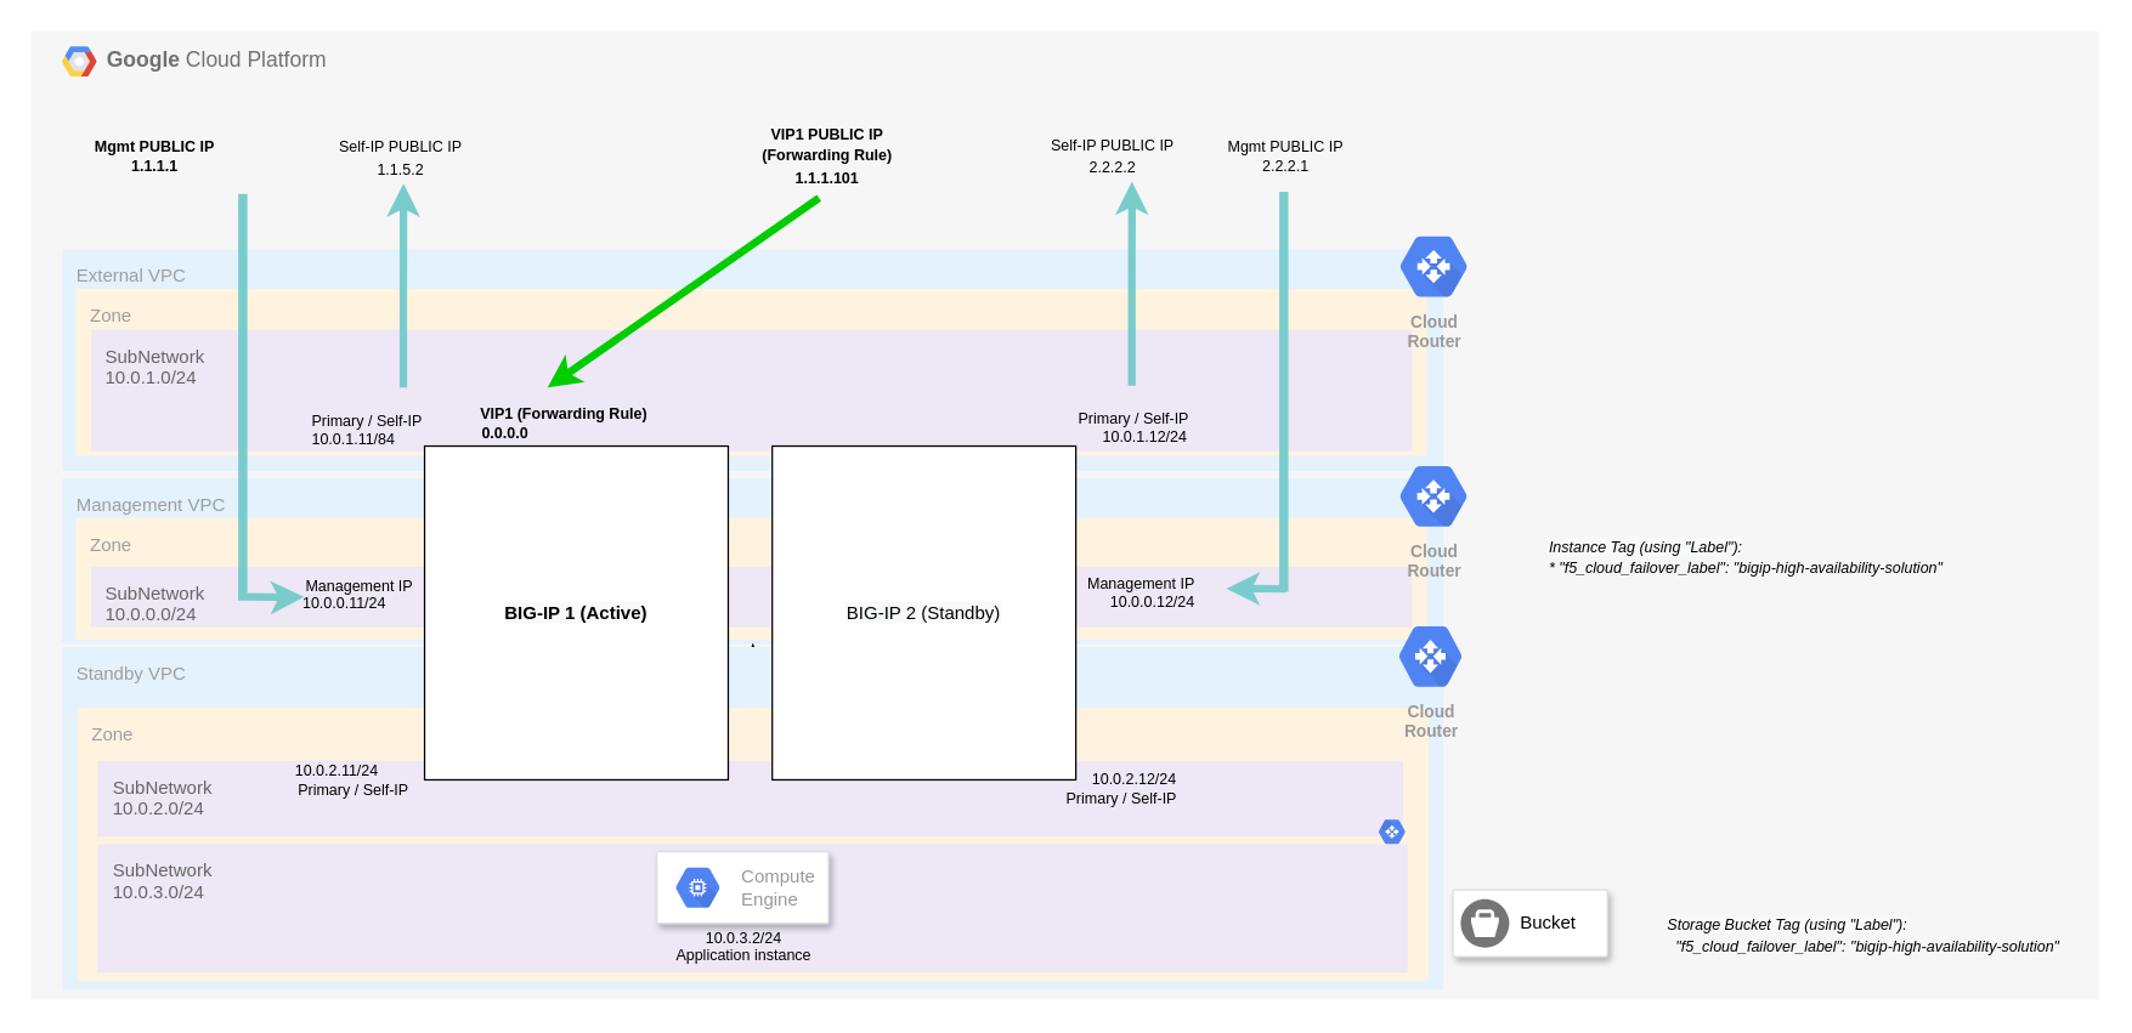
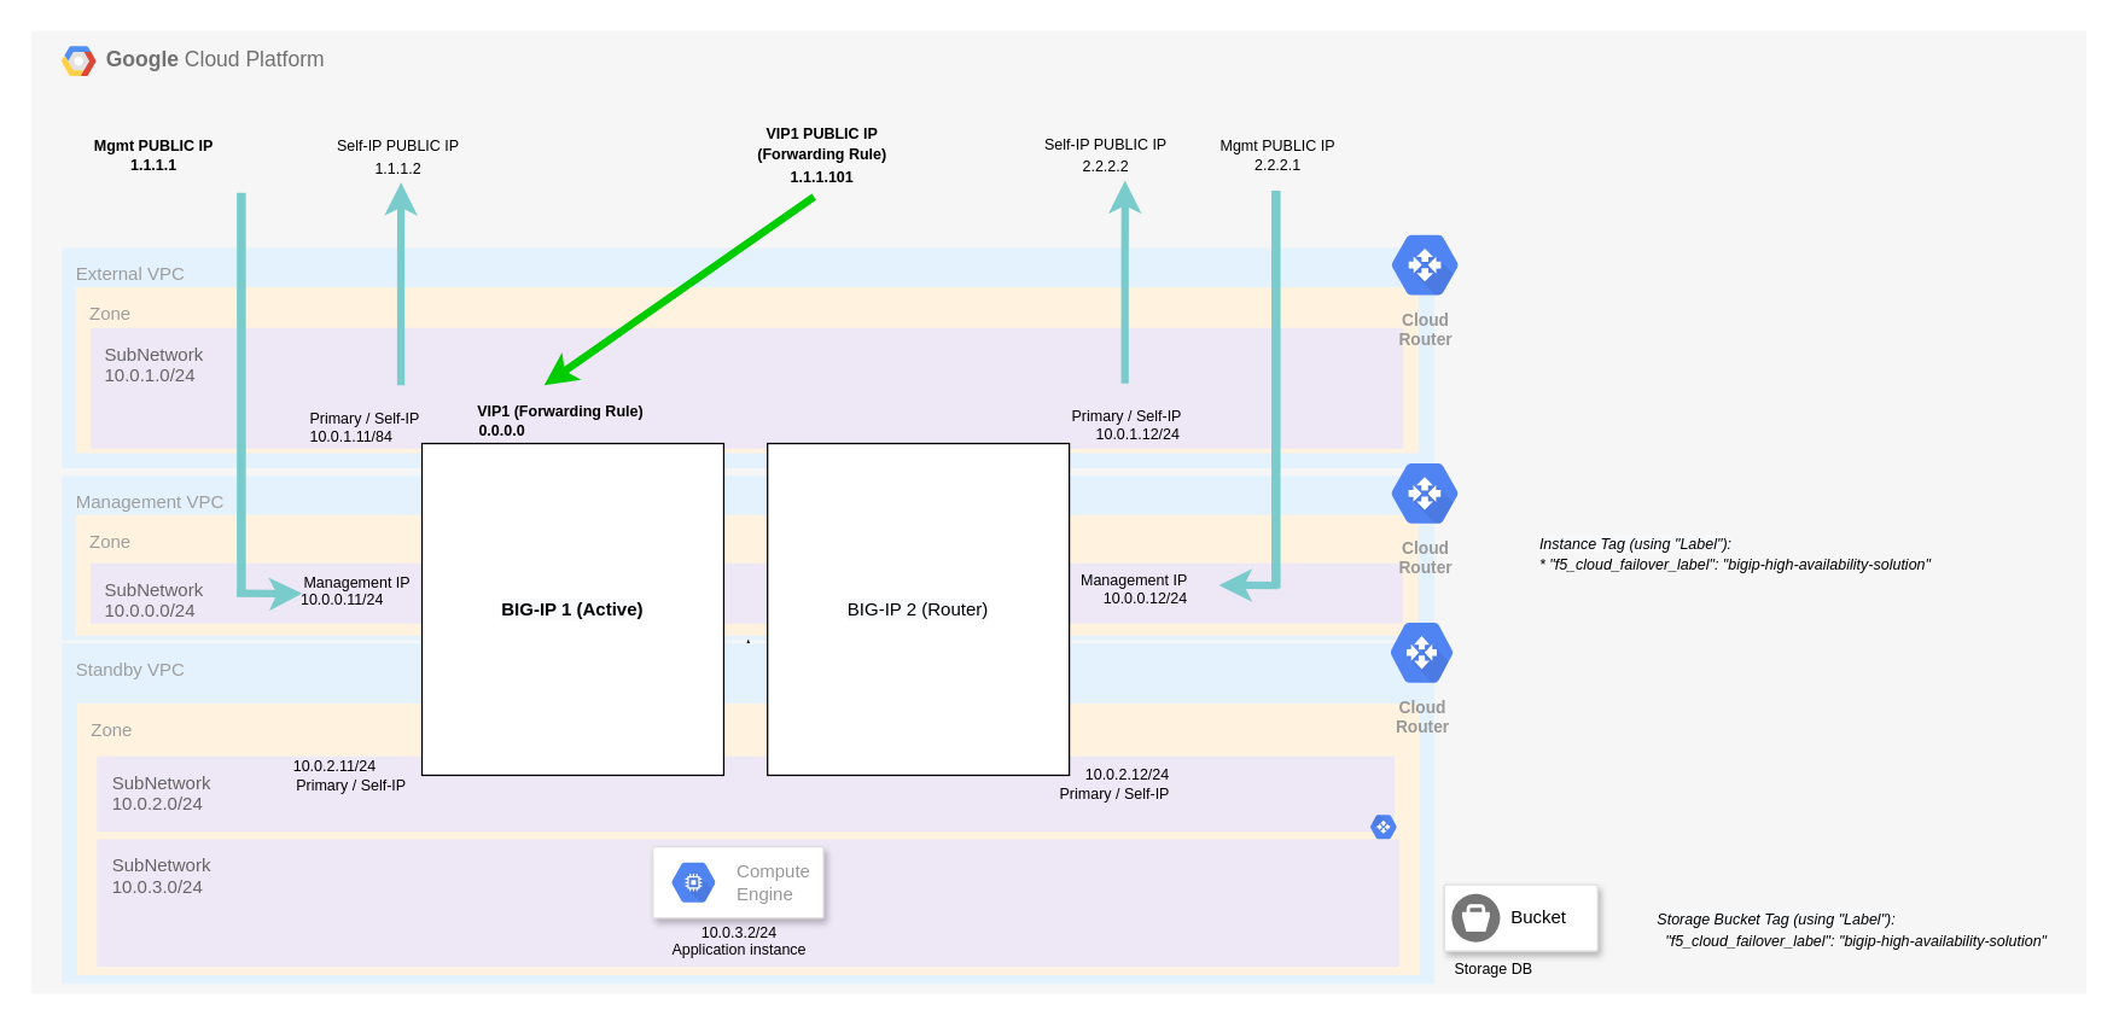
- <mxCell id="55" value="&lt;font style=&quot;font-size: 10px&quot;&gt;Self-IP PUBLIC IP&lt;br&gt;1.1.5.2&lt;br&gt;&lt;/font&gt;" style="text;html=1;align=center;verticalAlign=middle;resizable=0;points=[];autosize=1;" parent="1" vertex="1"><mxGeometry x="213.004" y="88.25" width="100" height="30" as="geometry" /></mxCell>
+ <mxCell id="55" value="&lt;font style=&quot;font-size: 10px&quot;&gt;Self-IP PUBLIC IP&lt;br&gt;1.1.1.2&lt;br&gt;&lt;/font&gt;" style="text;html=1;align=center;verticalAlign=middle;resizable=0;points=[];autosize=1;" parent="1" vertex="1"><mxGeometry x="213.004" y="88.25" width="100" height="30" as="geometry" /></mxCell>
- <mxCell id="59" value="&lt;span style=&quot;color: rgb(153 , 153 , 153) ; font-family: &amp;#34;helvetica&amp;#34; ; font-size: 12px ; font-style: normal ; letter-spacing: normal ; text-align: left ; text-indent: 0px ; text-transform: none ; word-spacing: 0px ; background-color: rgb(248 , 249 , 250)&quot;&gt;&lt;font color=&quot;#000000&quot;&gt;BIG-IP 2 (Standby)&lt;/font&gt;&lt;/span&gt;" style="rounded=0;whiteSpace=wrap;html=1;fillColor=default;" vertex="1" parent="1"><mxGeometry x="508" y="293.61" width="200" height="220" as="geometry" /></mxCell>
+ <mxCell id="59" value="&lt;span style=&quot;color: rgb(153 , 153 , 153) ; font-family: &amp;#34;helvetica&amp;#34; ; font-size: 12px ; font-style: normal ; letter-spacing: normal ; text-align: left ; text-indent: 0px ; text-transform: none ; word-spacing: 0px ; background-color: rgb(248 , 249 , 250)&quot;&gt;&lt;font color=&quot;#000000&quot;&gt;BIG-IP 2 (Router)&lt;/font&gt;&lt;/span&gt;" style="rounded=0;whiteSpace=wrap;html=1;fillColor=default;" vertex="1" parent="1"><mxGeometry x="508" y="293.61" width="200" height="220" as="geometry" /></mxCell>
+ <mxCell id="42" value="&lt;font style=&quot;font-size: 10px&quot;&gt;Storage DB&lt;/font&gt;" style="text;html=1;align=center;verticalAlign=middle;resizable=0;points=[];autosize=1;" vertex="1" parent="2"><mxGeometry x="934.311" y="611.999" width="70" height="20" as="geometry" /></mxCell>
